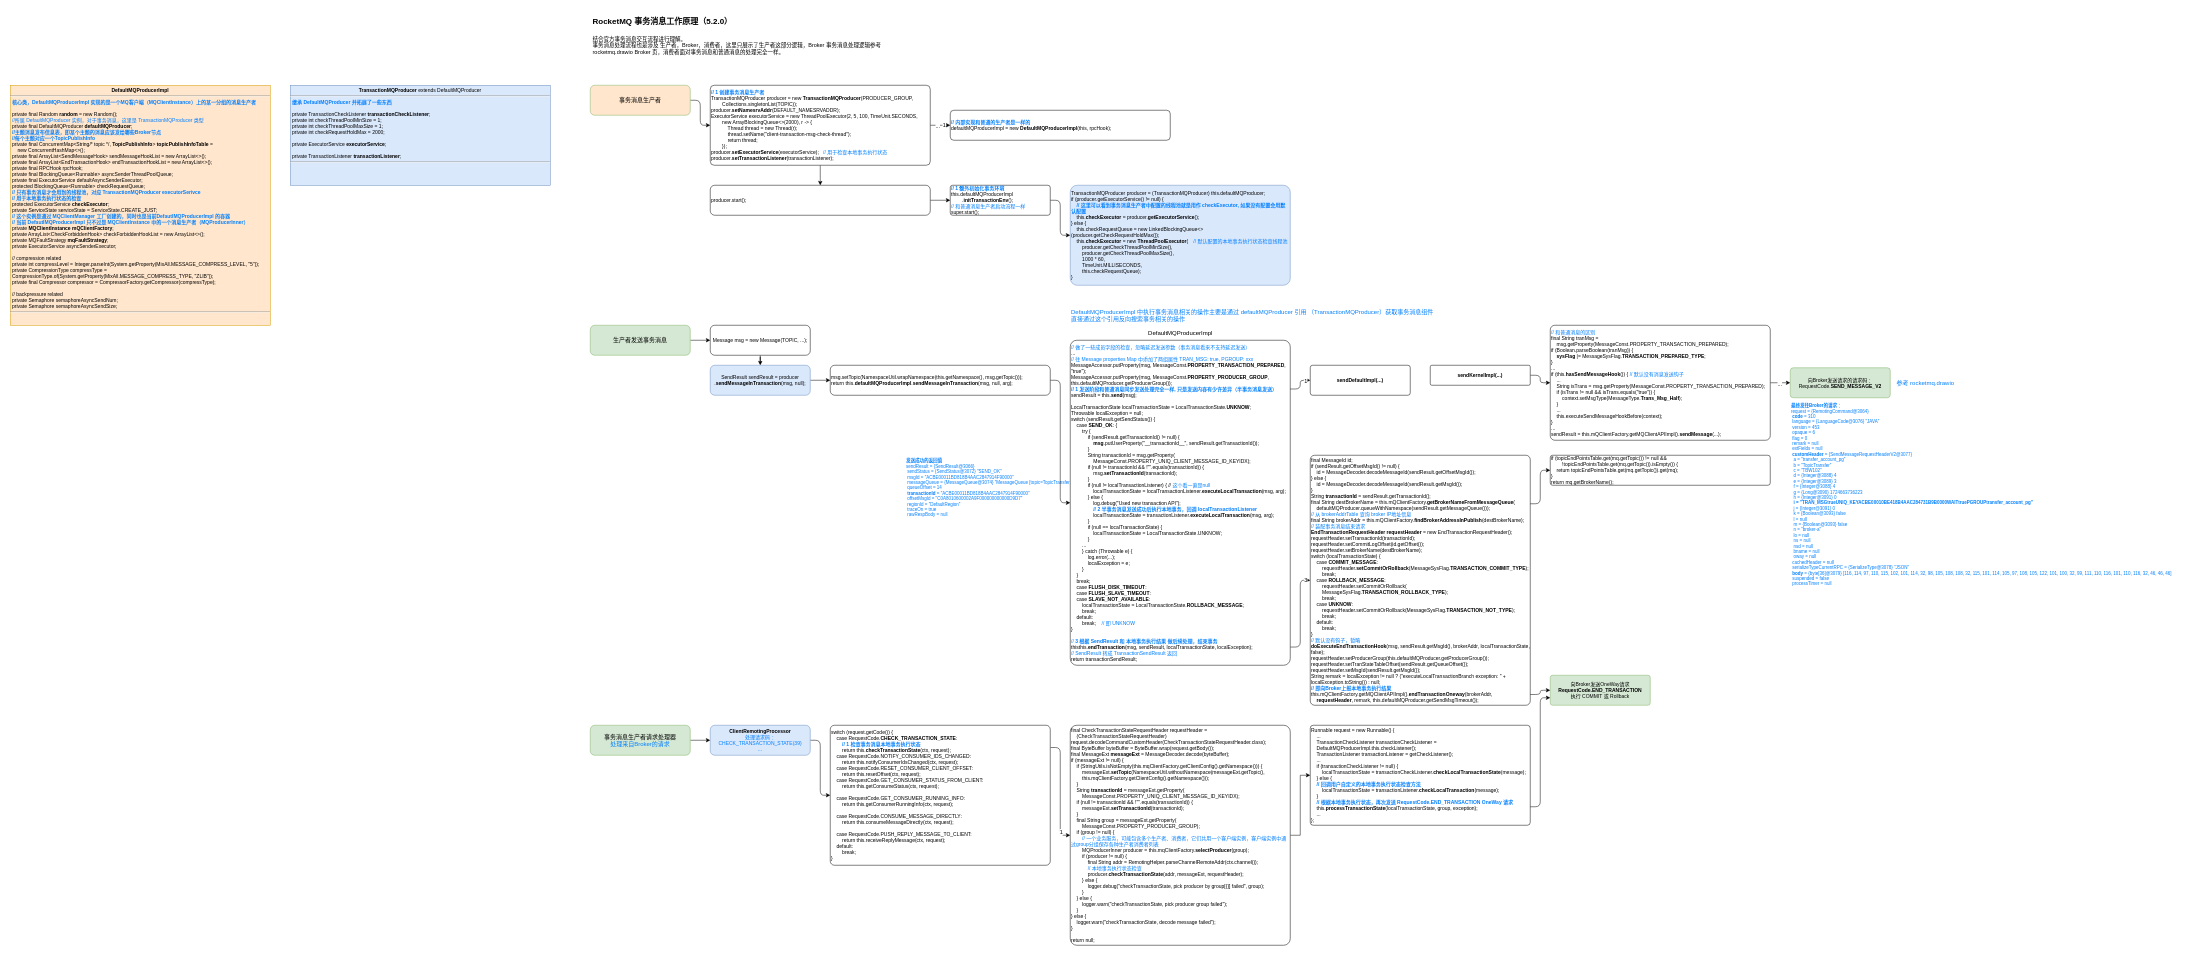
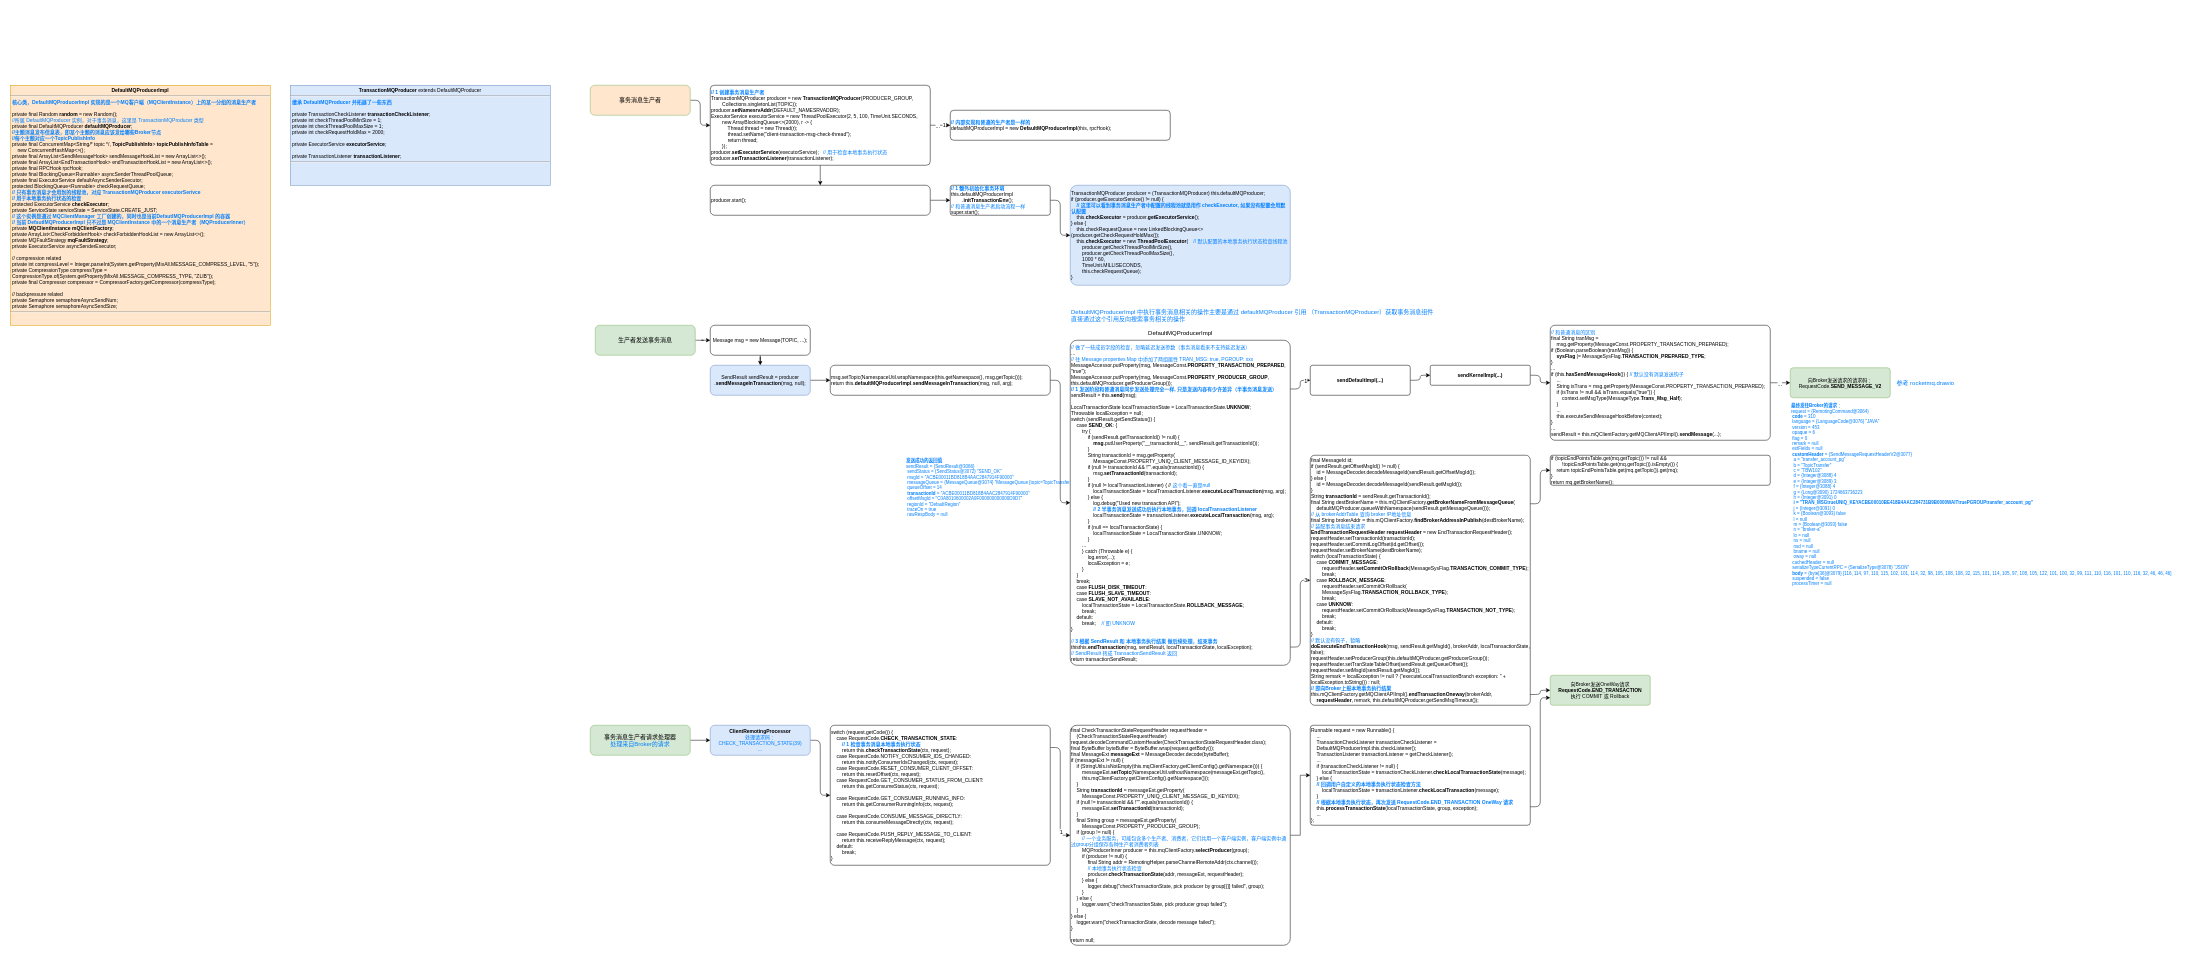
- <mxCell id="3" value="&lt;h1&gt;&lt;font style=&quot;font-size: 16px;&quot;&gt;RocketMQ 事务消息工作原理（5.2.0）&lt;/font&gt;&lt;/h1&gt;&lt;div style=&quot;font-size: 11px;&quot;&gt;结合官方事务消息交互流程进行理解。&lt;/div&gt;&lt;div style=&quot;font-size: 11px;&quot;&gt;事务消息处理流程也是涉及 生产者，Broker，消费者，这里只展示了生产者这部分逻辑，Broker 事务消息处理逻辑参考 rocketmq.drawio Broker 页，消费者面对事务消息和普通消息的处理完全一样。&lt;/div&gt;" style="text;html=1;strokeColor=none;fillColor=none;spacing=5;spacingTop=-20;whiteSpace=wrap;overflow=hidden;rounded=0;" parent="1" vertex="1"><mxGeometry x="1180" y="20" width="660" height="110" as="geometry" /></mxCell>
- <mxCell id="16" value="生产者发送事务消息" style="rounded=1;whiteSpace=wrap;html=1;fillColor=#d5e8d4;strokeColor=#82b366;" parent="1" vertex="1"><mxGeometry x="1180" y="650" width="200" height="60" as="geometry" /></mxCell>
+ <mxCell id="16" value="生产者发送事务消息" style="rounded=1;whiteSpace=wrap;html=1;fillColor=#d5e8d4;strokeColor=#82b366;" parent="1" vertex="1"><mxGeometry x="1190" y="650" width="200" height="60" as="geometry" /></mxCell>
+ <mxCell id="34" value="" style="edgeStyle=orthogonalEdgeStyle;rounded=1;orthogonalLoop=1;jettySize=auto;html=1;" parent="1" source="35" target="37" edge="1"><mxGeometry relative="1" as="geometry" /></mxCell>
